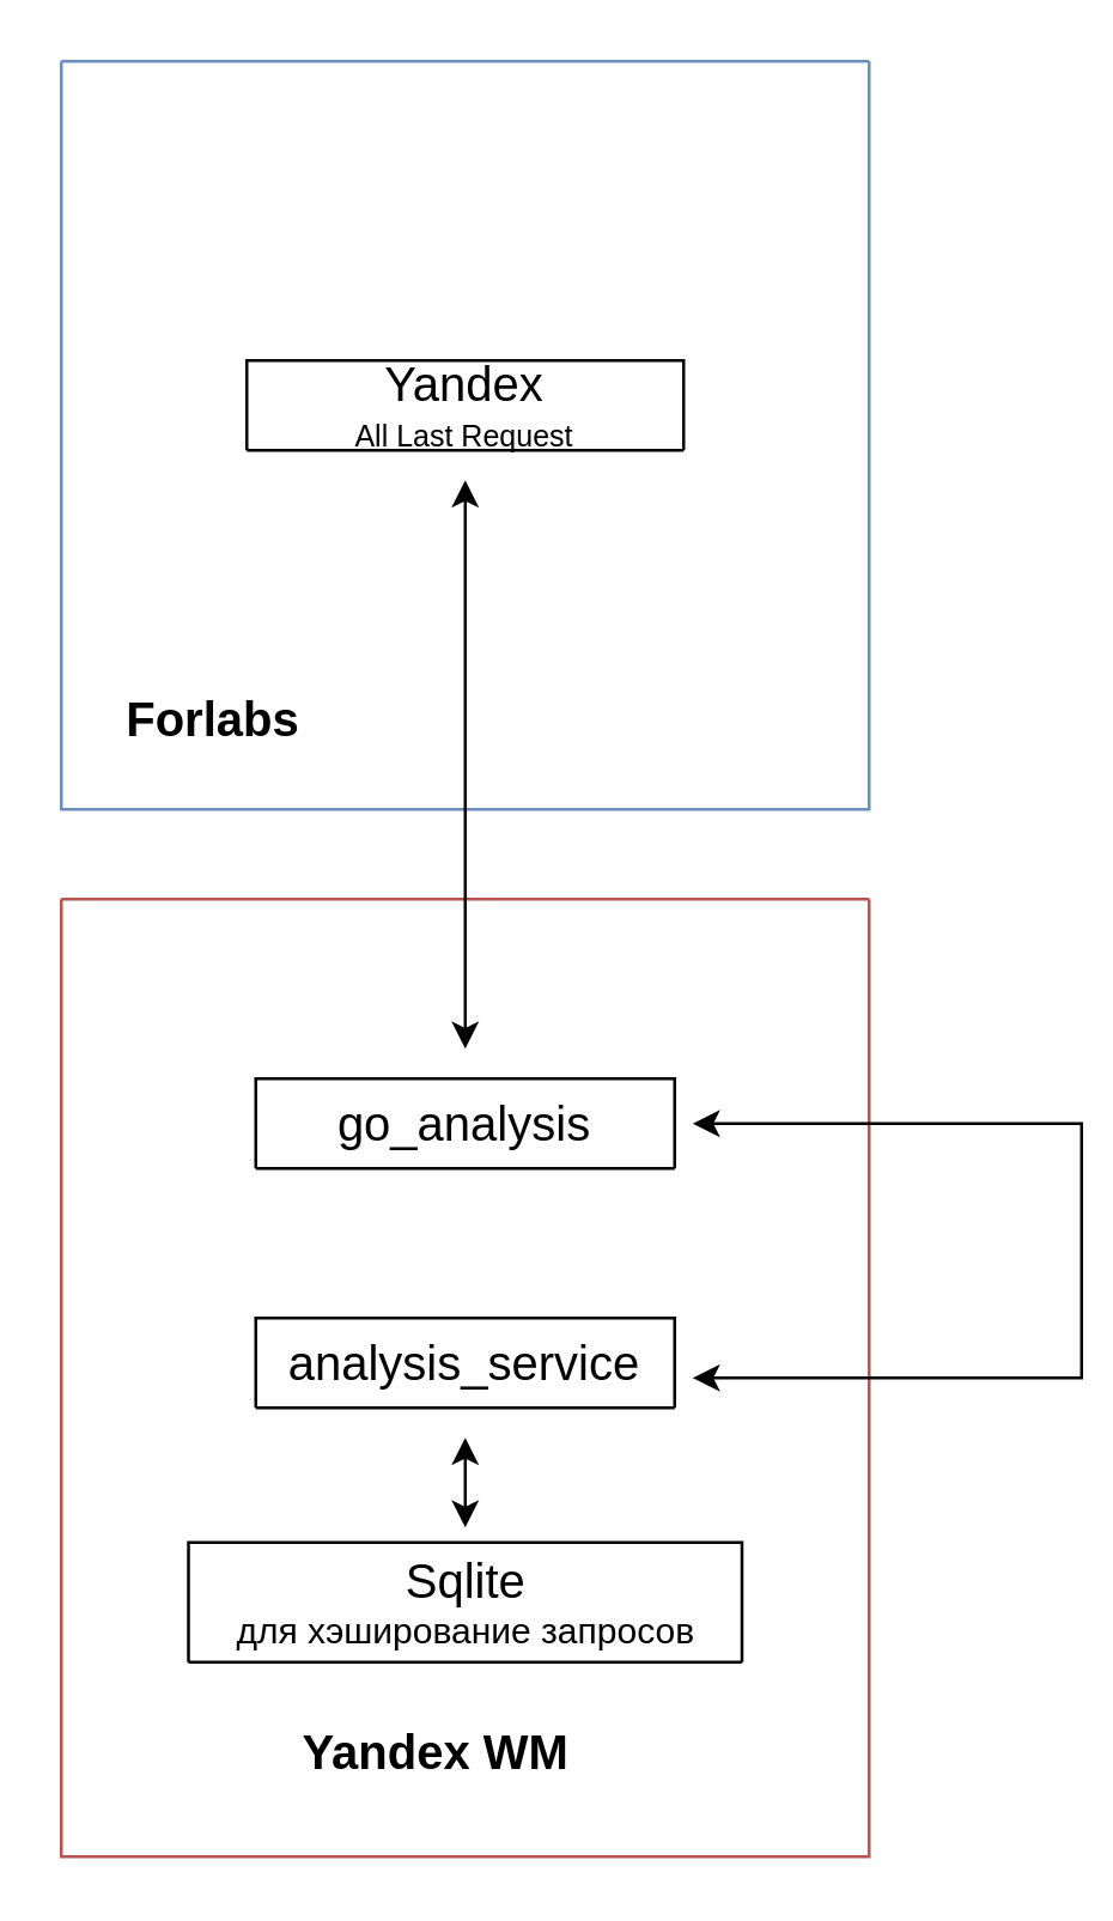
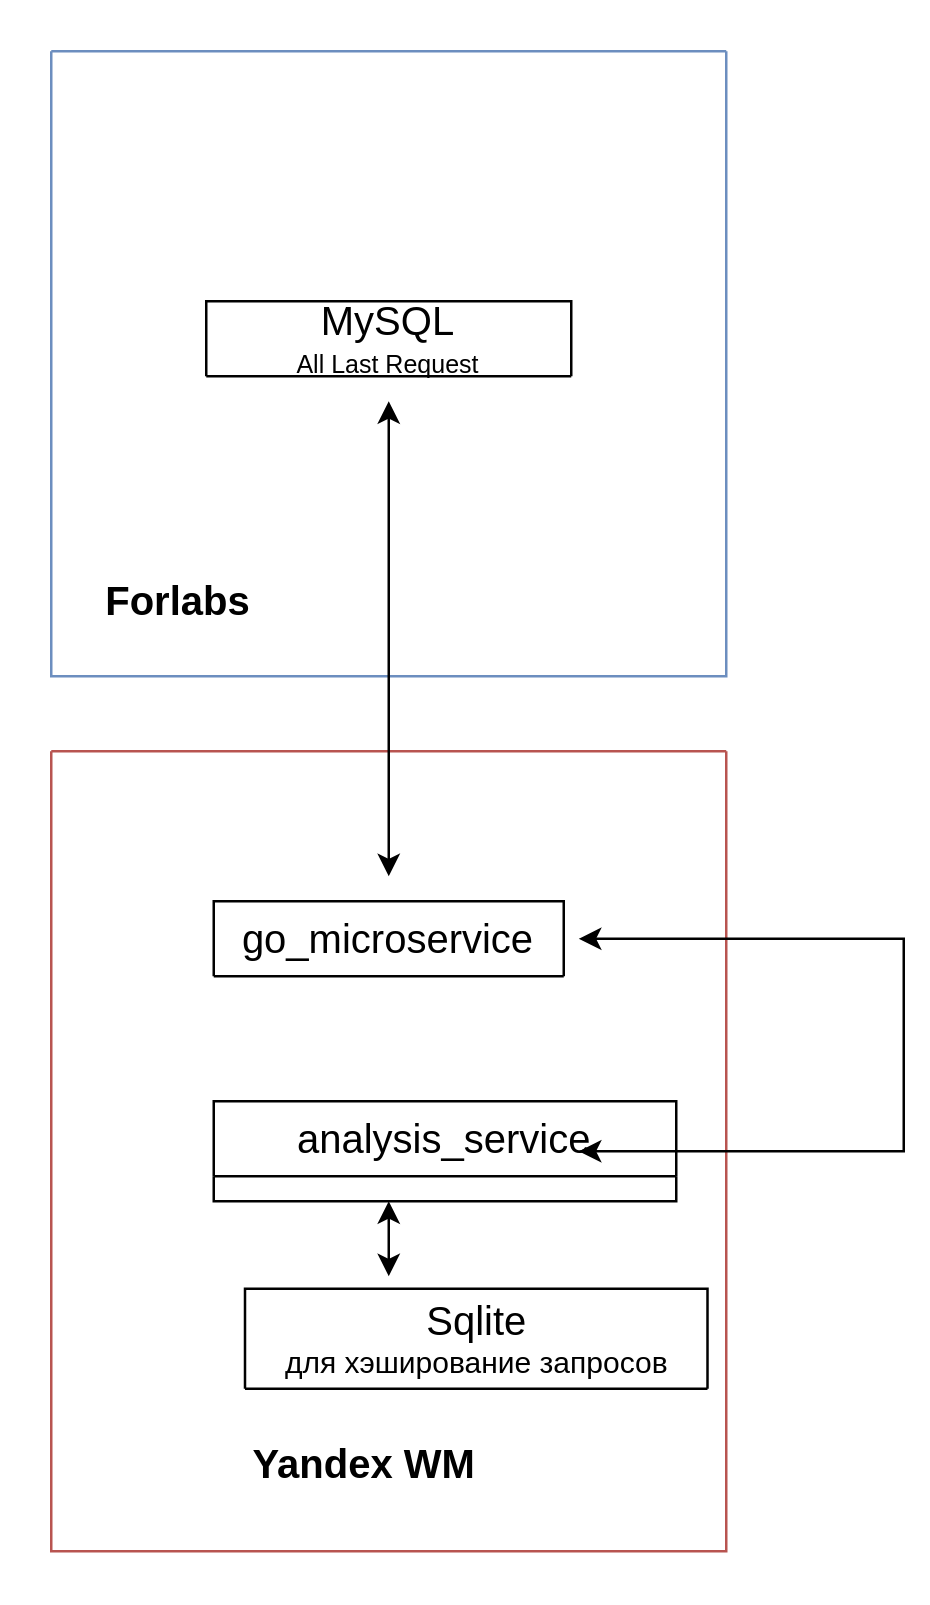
- <mxCell id="10" value="&lt;font style=&quot;font-size: 16px;&quot;&gt;Yandex&lt;/font&gt;&lt;br&gt;&lt;font style=&quot;font-size: 10px;&quot;&gt;All Last Request&lt;/font&gt;" style="swimlane;fontStyle=0;childLayout=stackLayout;horizontal=1;startSize=30;horizontalStack=0;resizeParent=1;resizeParentMax=0;resizeLast=0;collapsible=1;marginBottom=0;whiteSpace=wrap;html=1;rounded=1;arcSize=50;" vertex="1" parent="9"><mxGeometry x="62" y="100" width="146" height="30" as="geometry" /></mxCell>
+ <mxCell id="10" value="&lt;font style=&quot;font-size: 16px;&quot;&gt;MySQL&lt;/font&gt;&lt;br&gt;&lt;font style=&quot;font-size: 10px;&quot;&gt;All Last Request&lt;/font&gt;" style="swimlane;fontStyle=0;childLayout=stackLayout;horizontal=1;startSize=30;horizontalStack=0;resizeParent=1;resizeParentMax=0;resizeLast=0;collapsible=1;marginBottom=0;whiteSpace=wrap;html=1;rounded=1;arcSize=50;" vertex="1" parent="9"><mxGeometry x="62" y="100" width="146" height="30" as="geometry" /></mxCell>
- <mxCell id="3" value="&lt;font style=&quot;font-size: 16px;&quot;&gt;go_analysis&lt;/font&gt;" style="swimlane;fontStyle=0;childLayout=stackLayout;horizontal=1;startSize=30;horizontalStack=0;resizeParent=1;resizeParentMax=0;resizeLast=0;collapsible=1;marginBottom=0;whiteSpace=wrap;html=1;" vertex="1" parent="2"><mxGeometry x="65" y="60" width="140" height="30" as="geometry" /></mxCell>
+ <mxCell id="3" value="&lt;font style=&quot;font-size: 16px;&quot;&gt;go_microservice&lt;/font&gt;" style="swimlane;fontStyle=0;childLayout=stackLayout;horizontal=1;startSize=30;horizontalStack=0;resizeParent=1;resizeParentMax=0;resizeLast=0;collapsible=1;marginBottom=0;whiteSpace=wrap;html=1;" vertex="1" parent="2"><mxGeometry x="65" y="60" width="140" height="30" as="geometry" /></mxCell>
- <mxCell id="6" value="&lt;font style=&quot;font-size: 16px;&quot;&gt;analysis_service&lt;/font&gt;" style="swimlane;fontStyle=0;childLayout=stackLayout;horizontal=1;startSize=30;horizontalStack=0;resizeParent=1;resizeParentMax=0;resizeLast=0;collapsible=1;marginBottom=0;whiteSpace=wrap;html=1;" vertex="1" parent="2"><mxGeometry x="65" y="140" width="140" height="30" as="geometry" /></mxCell>
+ <mxCell id="6" value="&lt;font style=&quot;font-size: 16px;&quot;&gt;analysis_service&lt;/font&gt;" style="swimlane;fontStyle=0;childLayout=stackLayout;horizontal=1;startSize=30;horizontalStack=0;resizeParent=1;resizeParentMax=0;resizeLast=0;collapsible=1;marginBottom=0;whiteSpace=wrap;html=1;" vertex="1" parent="2"><mxGeometry x="65" y="140" width="185" height="40" as="geometry" /></mxCell>
- <mxCell id="8" value="&lt;span style=&quot;font-size: 16px;&quot;&gt;Sqlite&lt;/span&gt;&lt;br&gt;&lt;font style=&quot;font-size: 12px;&quot;&gt;для хэширование запросов&lt;/font&gt;" style="swimlane;fontStyle=0;childLayout=stackLayout;horizontal=1;startSize=90;horizontalStack=0;resizeParent=1;resizeParentMax=0;resizeLast=0;collapsible=1;marginBottom=0;whiteSpace=wrap;html=1;" vertex="1" parent="2"><mxGeometry x="42.5" y="215" width="185" height="40" as="geometry" /></mxCell>
+ <mxCell id="8" value="&lt;span style=&quot;font-size: 16px;&quot;&gt;Sqlite&lt;/span&gt;&lt;br&gt;&lt;font style=&quot;font-size: 12px;&quot;&gt;для хэширование запросов&lt;/font&gt;" style="swimlane;fontStyle=0;childLayout=stackLayout;horizontal=1;startSize=90;horizontalStack=0;resizeParent=1;resizeParentMax=0;resizeLast=0;collapsible=1;marginBottom=0;whiteSpace=wrap;html=1;" vertex="1" parent="2"><mxGeometry x="77.5" y="215" width="185" height="40" as="geometry" /></mxCell>
